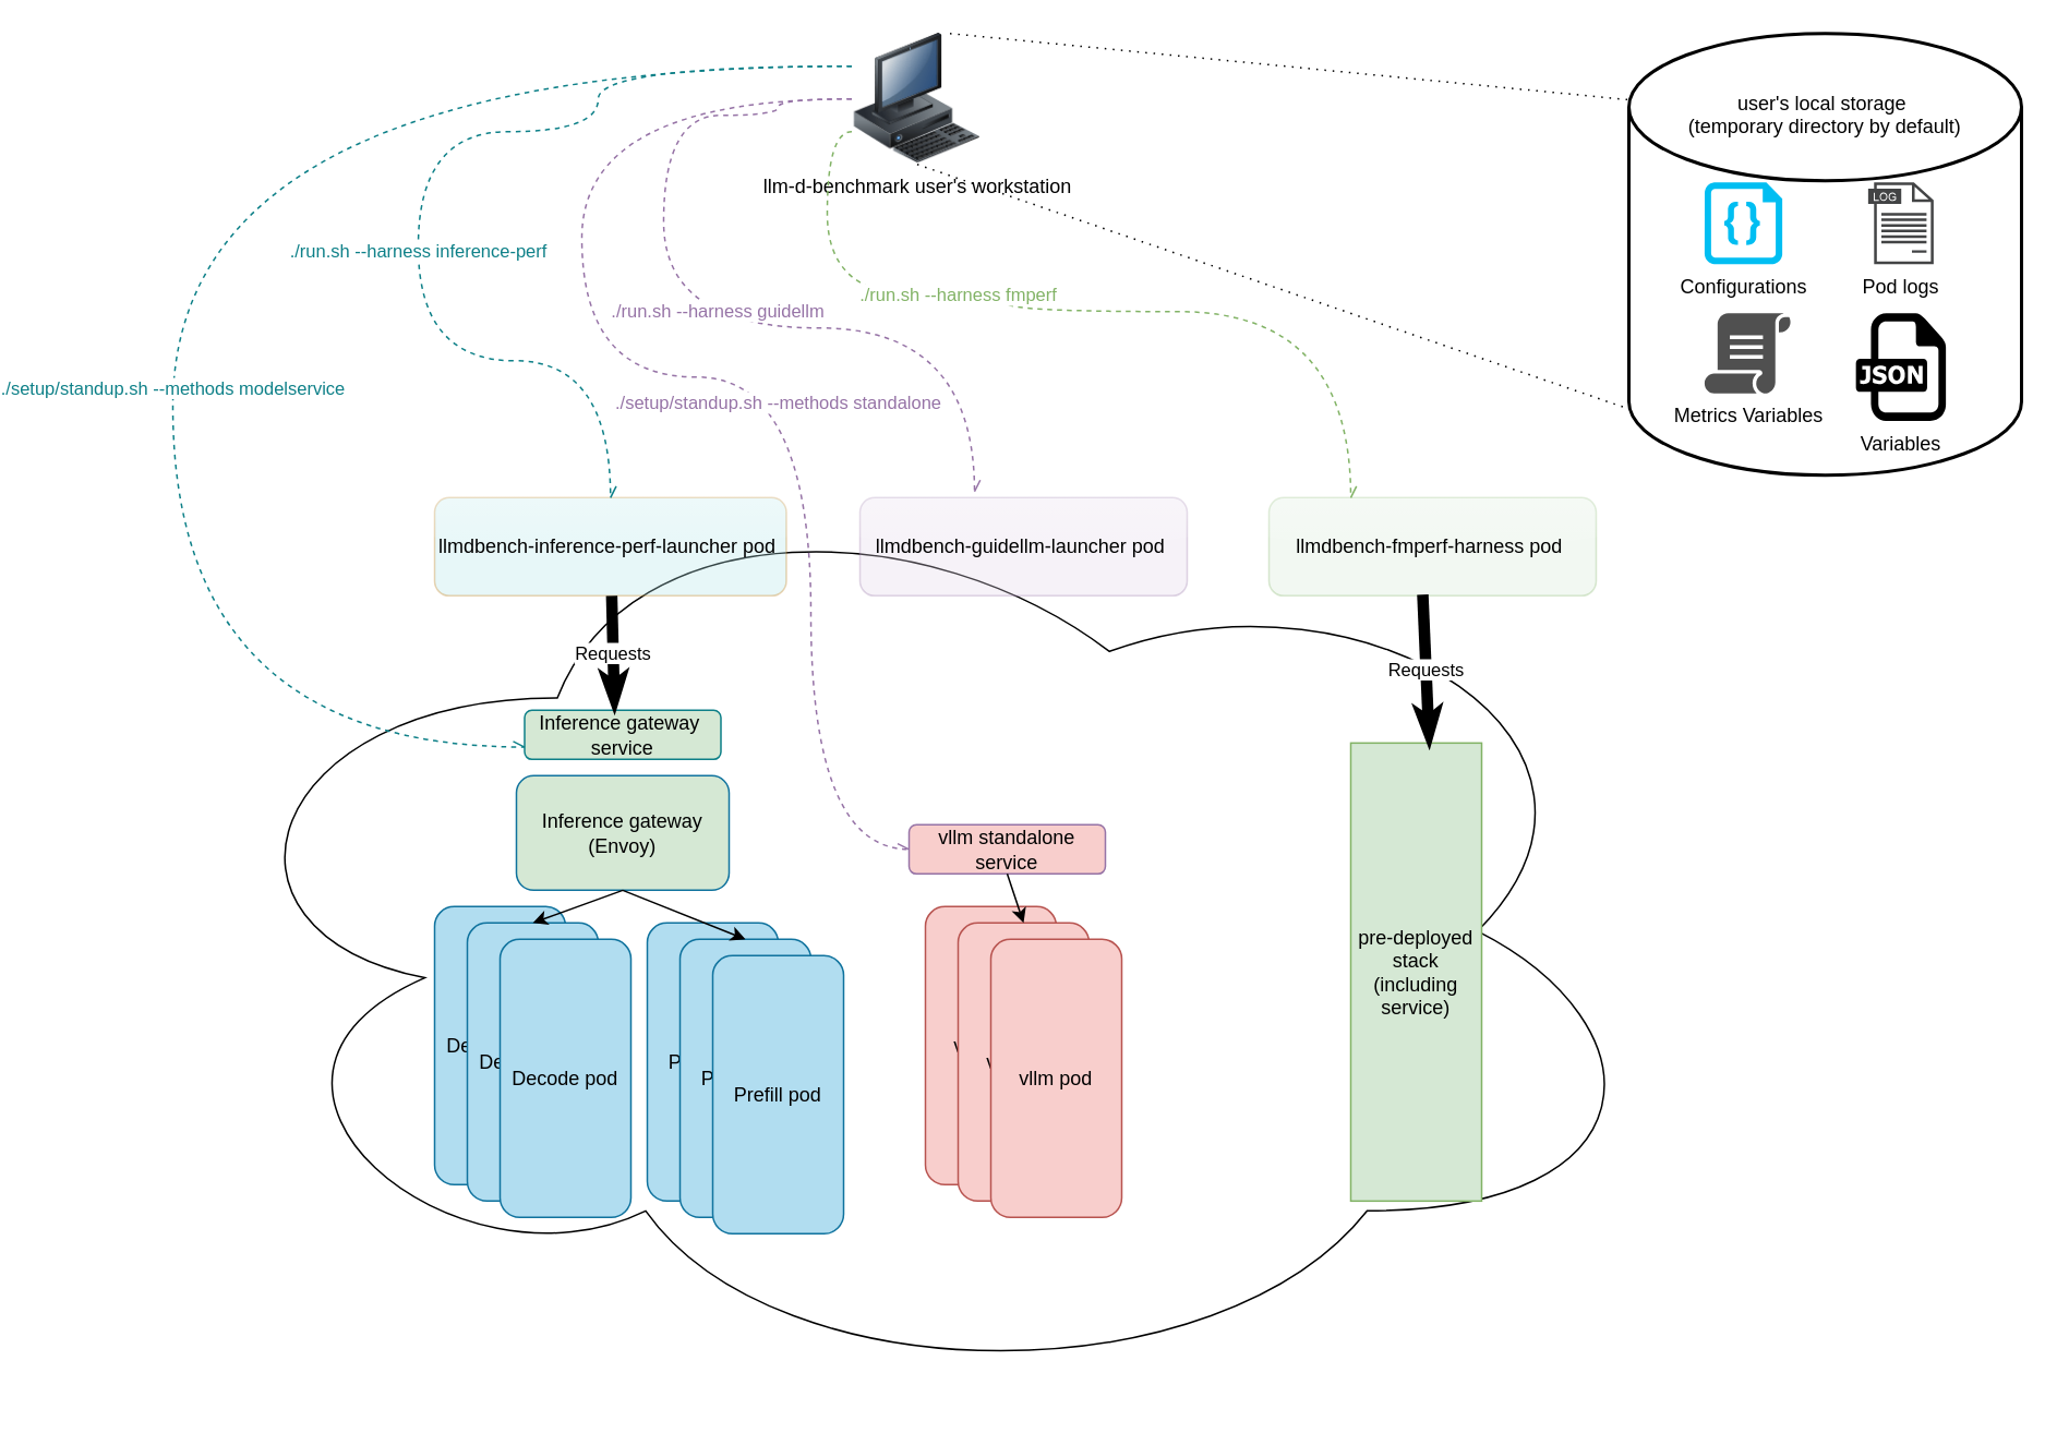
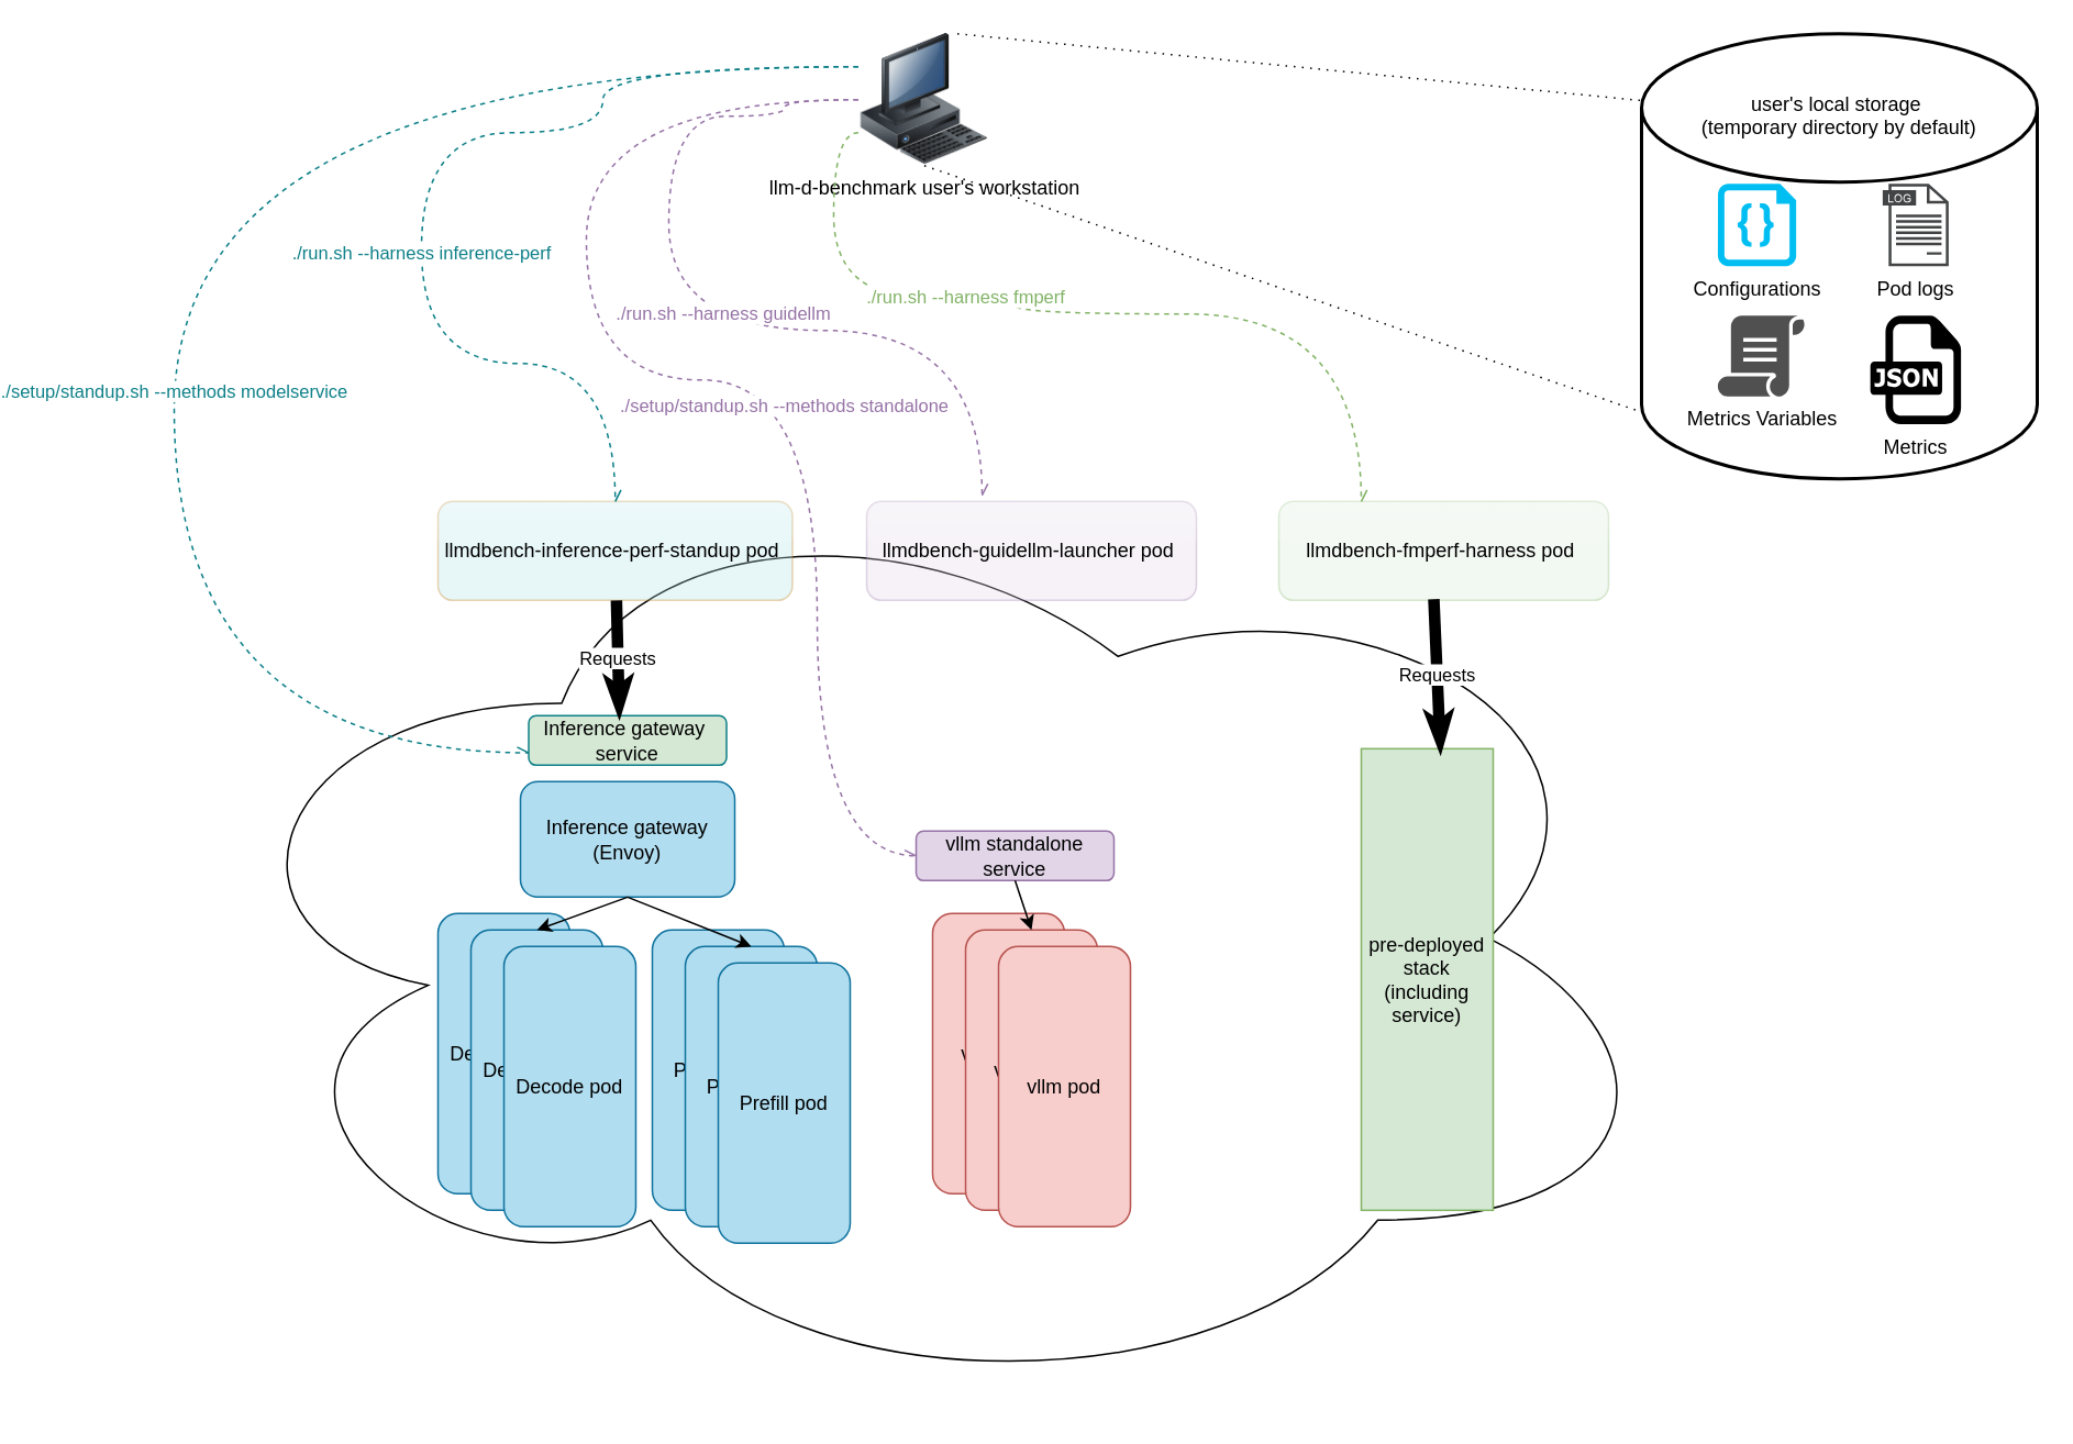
- <mxCell id="30" value="Variables" style="dashed=0;outlineConnect=0;html=1;align=center;labelPosition=center;verticalLabelPosition=bottom;verticalAlign=top;shape=mxgraph.weblogos.json" vertex="1" parent="1"><mxGeometry x="1048.75" y="191" width="55" height="65.8" as="geometry" /></mxCell>
+ <mxCell id="30" value="Metrics" style="dashed=0;outlineConnect=0;html=1;align=center;labelPosition=center;verticalLabelPosition=bottom;verticalAlign=top;shape=mxgraph.weblogos.json" vertex="1" parent="1"><mxGeometry x="1048.75" y="191" width="55" height="65.8" as="geometry" /></mxCell>
- <mxCell id="23" value="llmdbench-inference-perf-launcher pod&amp;nbsp;" style="rounded=1;whiteSpace=wrap;html=1;fillColor=light-dark(#b0e3e6, #9a5800);strokeColor=#BD7000;glass=1;fontColor=#000000;opacity=30;" vertex="1" parent="1"><mxGeometry x="180" y="303.72" width="215" height="60" as="geometry" /></mxCell>
+ <mxCell id="23" value="llmdbench-inference-perf-standup pod&amp;nbsp;" style="rounded=1;whiteSpace=wrap;html=1;fillColor=light-dark(#b0e3e6, #9a5800);strokeColor=#BD7000;glass=1;fontColor=#000000;opacity=30;" vertex="1" parent="1"><mxGeometry x="180" y="303.72" width="215" height="60" as="geometry" /></mxCell>
- <mxCell id="7" value="Inference gateway&lt;br&gt;(Envoy)" style="rounded=1;whiteSpace=wrap;html=1;fillColor=#d5e8d4;strokeColor=#10739e;" vertex="1" parent="1"><mxGeometry x="230" y="473.72" width="130" height="70" as="geometry" /></mxCell>
+ <mxCell id="7" value="Inference gateway&lt;br&gt;(Envoy)" style="rounded=1;whiteSpace=wrap;html=1;fillColor=#b1ddf0;strokeColor=#10739e;" vertex="1" parent="1"><mxGeometry x="230" y="473.72" width="130" height="70" as="geometry" /></mxCell>
- <mxCell id="20" value="vllm standalone service" style="rounded=1;whiteSpace=wrap;html=1;fillColor=#f8cecc;strokeColor=#9673a6;" vertex="1" parent="1"><mxGeometry x="470" y="503.72" width="120" height="30" as="geometry" /></mxCell>
+ <mxCell id="20" value="vllm standalone service" style="rounded=1;whiteSpace=wrap;html=1;fillColor=#e1d5e7;strokeColor=#9673a6;" vertex="1" parent="1"><mxGeometry x="470" y="503.72" width="120" height="30" as="geometry" /></mxCell>
